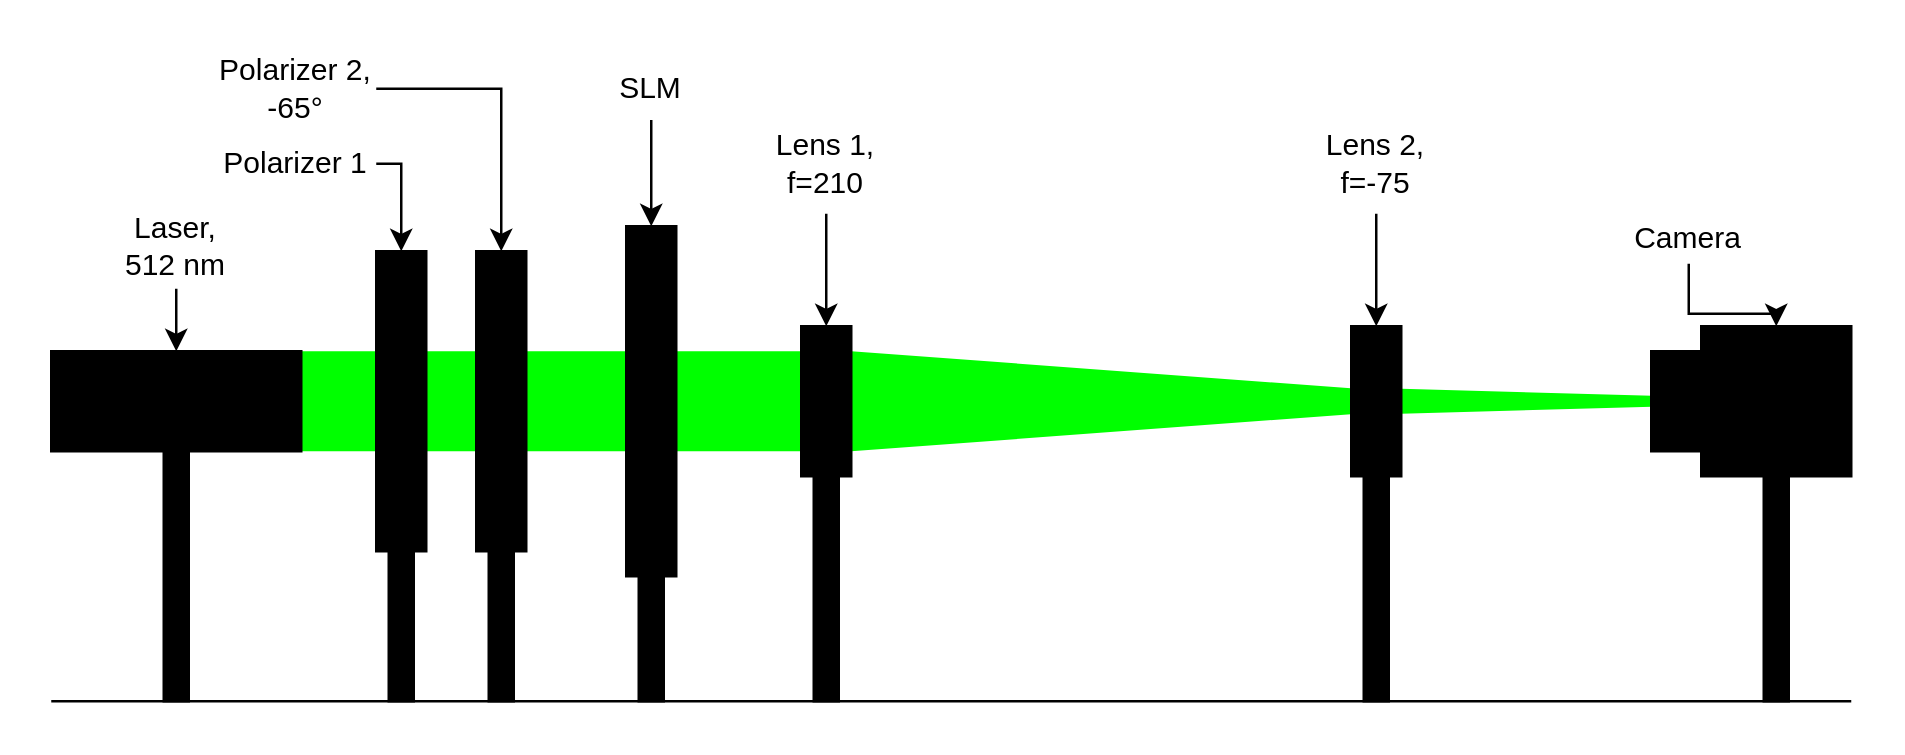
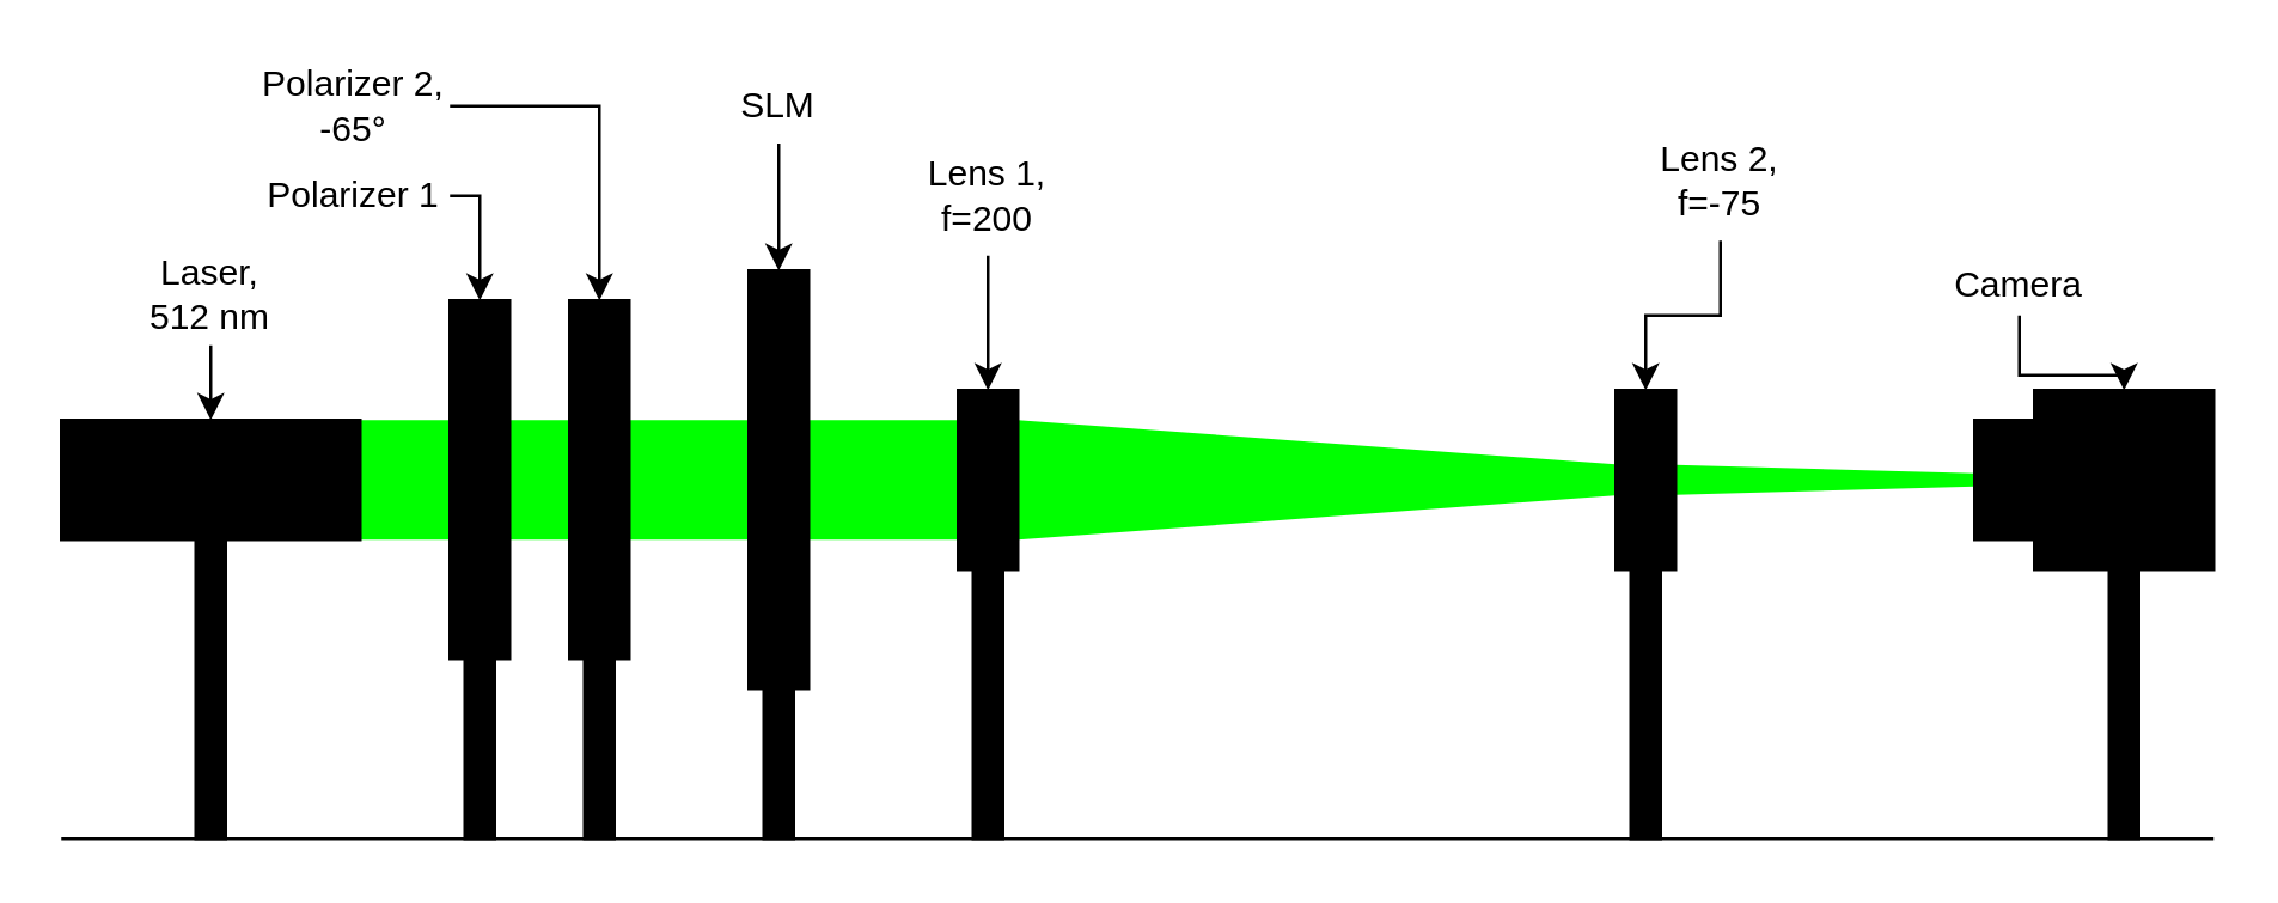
- <mxCell id="23" value="&lt;div&gt;Lens 1,&lt;/div&gt;&lt;div&gt;f=210&lt;br&gt;&lt;/div&gt;" style="text;html=1;strokeColor=none;fillColor=none;align=center;verticalAlign=middle;whiteSpace=wrap;rounded=0;" parent="1" vertex="1"><mxGeometry x="300" y="45" width="60" height="40" as="geometry" /></mxCell>
+ <mxCell id="23" value="&lt;div&gt;Lens 1,&lt;/div&gt;&lt;div&gt;f=200&lt;br&gt;&lt;/div&gt;" style="text;html=1;strokeColor=none;fillColor=none;align=center;verticalAlign=middle;whiteSpace=wrap;rounded=0;" parent="1" vertex="1"><mxGeometry x="300" y="45" width="60" height="40" as="geometry" /></mxCell>
- <mxCell id="26" value="&lt;div&gt;Lens 2,&lt;/div&gt;&lt;div&gt;f=-75&lt;br&gt;&lt;/div&gt;" style="text;html=1;strokeColor=none;fillColor=none;align=center;verticalAlign=middle;whiteSpace=wrap;rounded=0;" parent="1" vertex="1"><mxGeometry x="520" y="45" width="60" height="40" as="geometry" /></mxCell>
+ <mxCell id="26" value="&lt;div&gt;Lens 2,&lt;/div&gt;&lt;div&gt;f=-75&lt;br&gt;&lt;/div&gt;" style="text;html=1;strokeColor=none;fillColor=none;align=center;verticalAlign=middle;whiteSpace=wrap;rounded=0;" parent="1" vertex="1"><mxGeometry x="545" y="40" width="60" height="40" as="geometry" /></mxCell>
